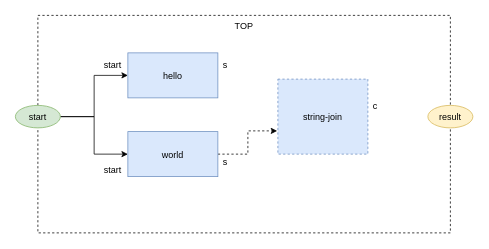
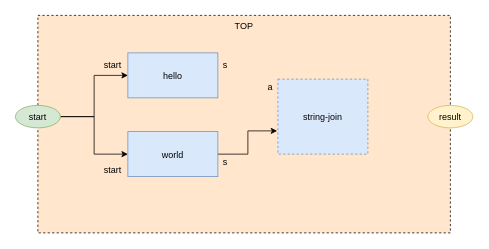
+ <mxCell id="10" value="a" style="text;strokeColor=none;fillColor=none;align=center;verticalAlign=middle;rounded=0;" vertex="1" parent="1"><mxGeometry x="350" y="105" width="20" height="20" as="geometry" /></mxCell>
- <mxCell id="7" value="c" style="text;strokeColor=none;fillColor=none;align=center;verticalAlign=middle;rounded=0;" vertex="1" parent="1"><mxGeometry x="490" y="130" width="20" height="20" as="geometry" /></mxCell>
- <mxCell id="2" value="TOP" style="rounded=0;whiteSpace=wrap;html=1;dashed=1;verticalAlign=top;" vertex="1" parent="1"><mxGeometry x="50" y="20" width="550" height="290" as="geometry" /></mxCell>
+ <mxCell id="2" value="TOP" style="rounded=0;whiteSpace=wrap;html=1;dashed=1;verticalAlign=top;fillColor=#ffe6cc;" vertex="1" parent="1"><mxGeometry x="50" y="20" width="550" height="290" as="geometry" /></mxCell>
- <mxCell id="4" style="edgeStyle=orthogonalEdgeStyle;rounded=0;orthogonalLoop=1;jettySize=auto;html=1;exitX=1;exitY=0.5;exitDx=0;exitDy=0;entryX=-0.008;entryY=0.69;entryDx=0;entryDy=0;entryPerimeter=0;dashed=1;" edge="1" parent="1" source="5" target="6"><mxGeometry relative="1" as="geometry" /></mxCell>
+ <mxCell id="4" style="edgeStyle=orthogonalEdgeStyle;rounded=0;orthogonalLoop=1;jettySize=auto;html=1;exitX=1;exitY=0.5;exitDx=0;exitDy=0;entryX=-0.008;entryY=0.69;entryDx=0;entryDy=0;entryPerimeter=0;" edge="1" parent="1" source="5" target="6"><mxGeometry relative="1" as="geometry" /></mxCell>
